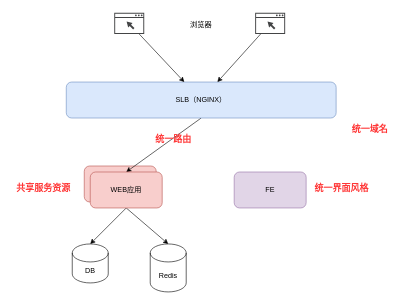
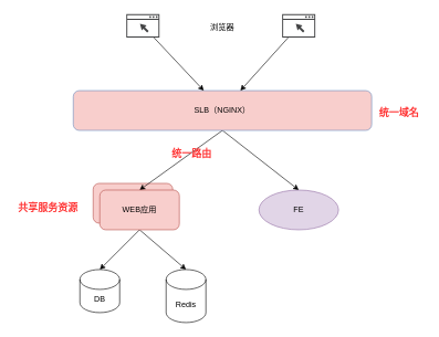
- <mxCell id="6" value="SLB（NGINX）" style="rounded=1;whiteSpace=wrap;html=1;fillColor=#dae8fc;strokeColor=#6c8ebf;" parent="1" vertex="1"><mxGeometry x="110" y="136" width="450" height="60" as="geometry" /></mxCell>
+ <mxCell id="6" value="SLB（NGINX）" style="rounded=1;whiteSpace=wrap;html=1;fillColor=#f8cecc;strokeColor=#6c8ebf;" parent="1" vertex="1"><mxGeometry x="110" y="136" width="450" height="60" as="geometry" /></mxCell>
- <mxCell id="17" value="统一域名" style="text;html=1;strokeColor=none;fillColor=none;align=center;verticalAlign=middle;whiteSpace=wrap;rounded=0;fontSize=15;fontColor=#FF3333;fontStyle=1" parent="1" vertex="1"><mxGeometry x="578" y="198" width="77" height="30" as="geometry" /></mxCell>
+ <mxCell id="17" value="统一域名" style="text;html=1;strokeColor=none;fillColor=none;align=center;verticalAlign=middle;whiteSpace=wrap;rounded=0;fontSize=15;fontColor=#FF3333;fontStyle=1" parent="1" vertex="1"><mxGeometry x="563" y="153" width="77" height="30" as="geometry" /></mxCell>
+ <mxCell id="5" style="edgeStyle=none;rounded=0;orthogonalLoop=1;jettySize=auto;html=1;exitX=0.5;exitY=1;exitDx=0;exitDy=0;entryX=0.5;entryY=0;entryDx=0;entryDy=0;" parent="1" source="6" target="2" edge="1"><mxGeometry relative="1" as="geometry" /></mxCell>
- <mxCell id="18" value="统一界面风格" style="text;html=1;strokeColor=none;fillColor=none;align=center;verticalAlign=middle;whiteSpace=wrap;rounded=0;fontSize=15;fontColor=#FF3333;fontStyle=1" parent="1" vertex="1"><mxGeometry x="519" y="298" width="101" height="30" as="geometry" /></mxCell>
- <mxCell id="2" value="FE" style="rounded=1;whiteSpace=wrap;html=1;fillColor=#e1d5e7;strokeColor=#9673a6;" parent="1" vertex="1"><mxGeometry x="390" y="286" width="120" height="60" as="geometry" /></mxCell>
+ <mxCell id="2" value="FE" style="ellipse;whiteSpace=wrap;html=1;fillColor=#e1d5e7;strokeColor=#9673a6;" parent="1" vertex="1"><mxGeometry x="390" y="286" width="120" height="60" as="geometry" /></mxCell>
